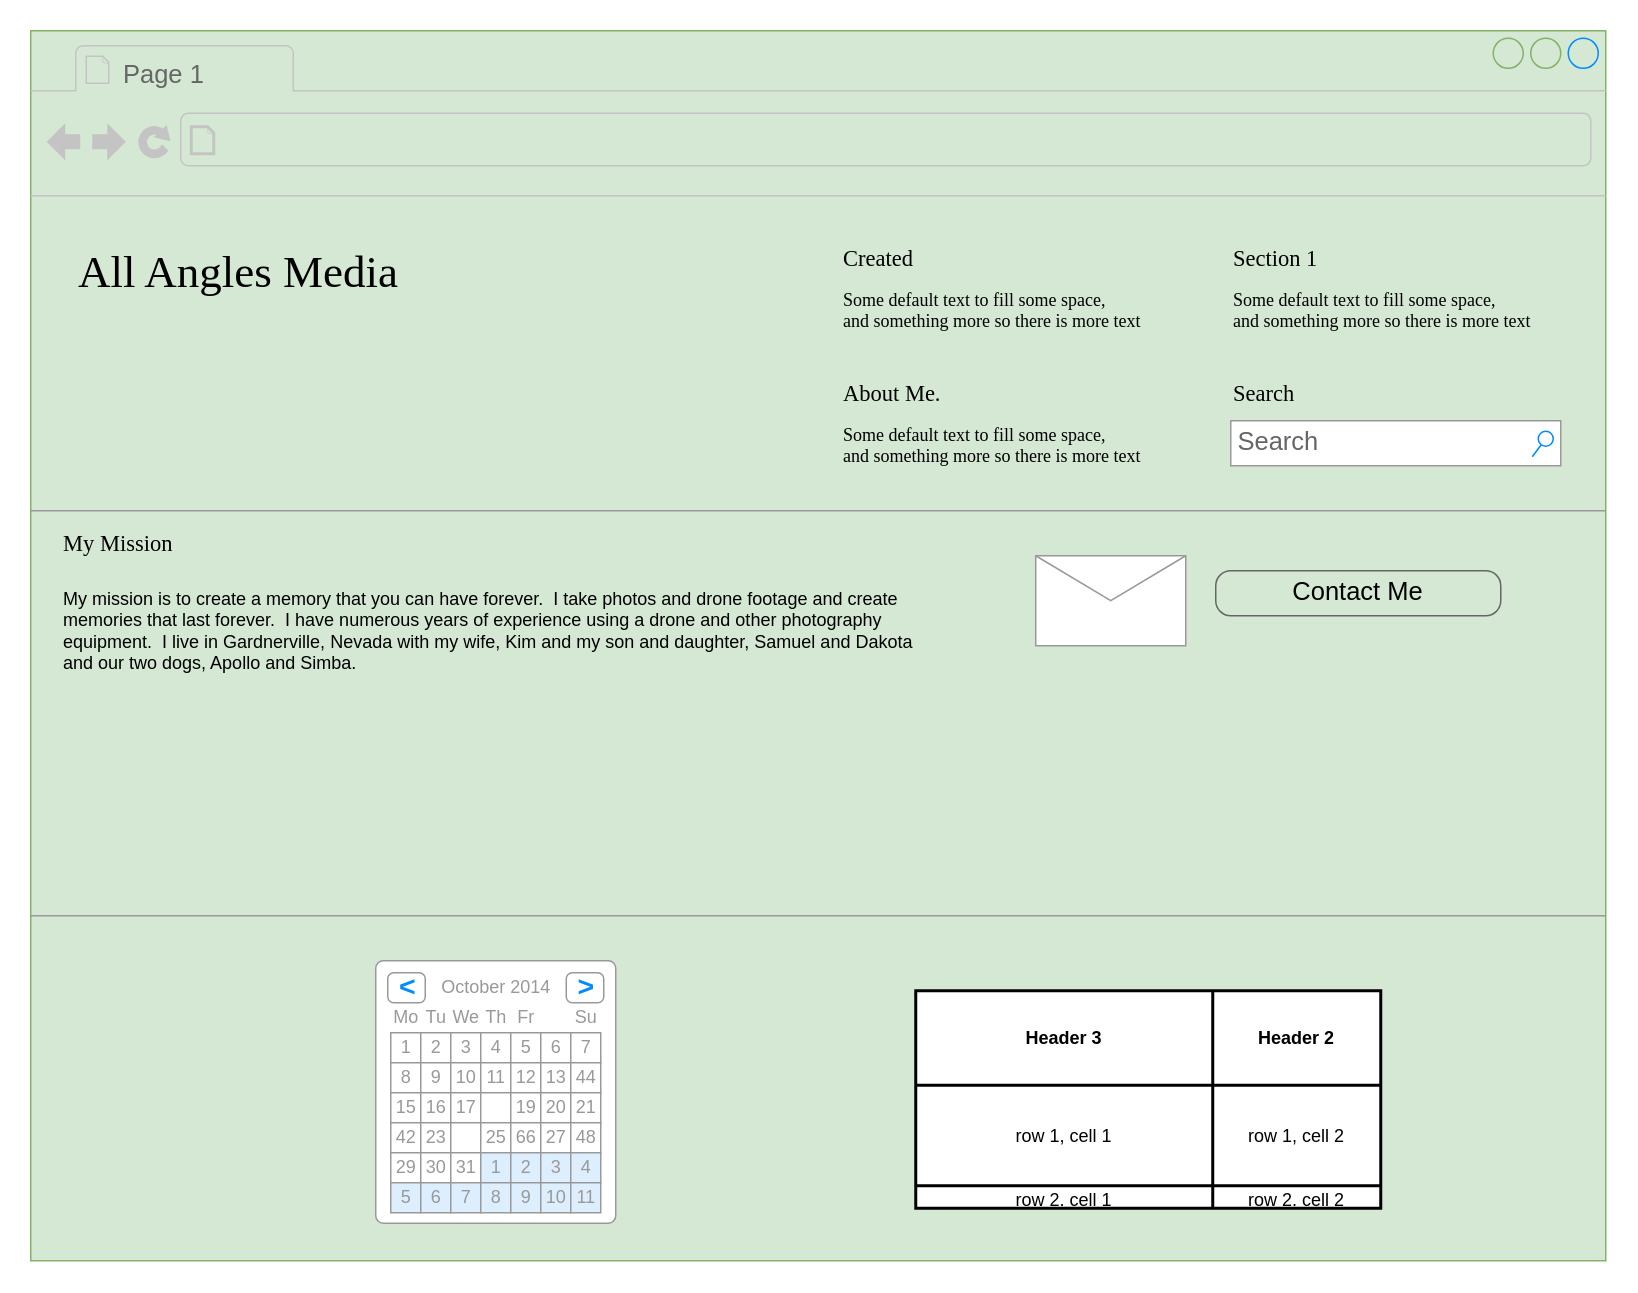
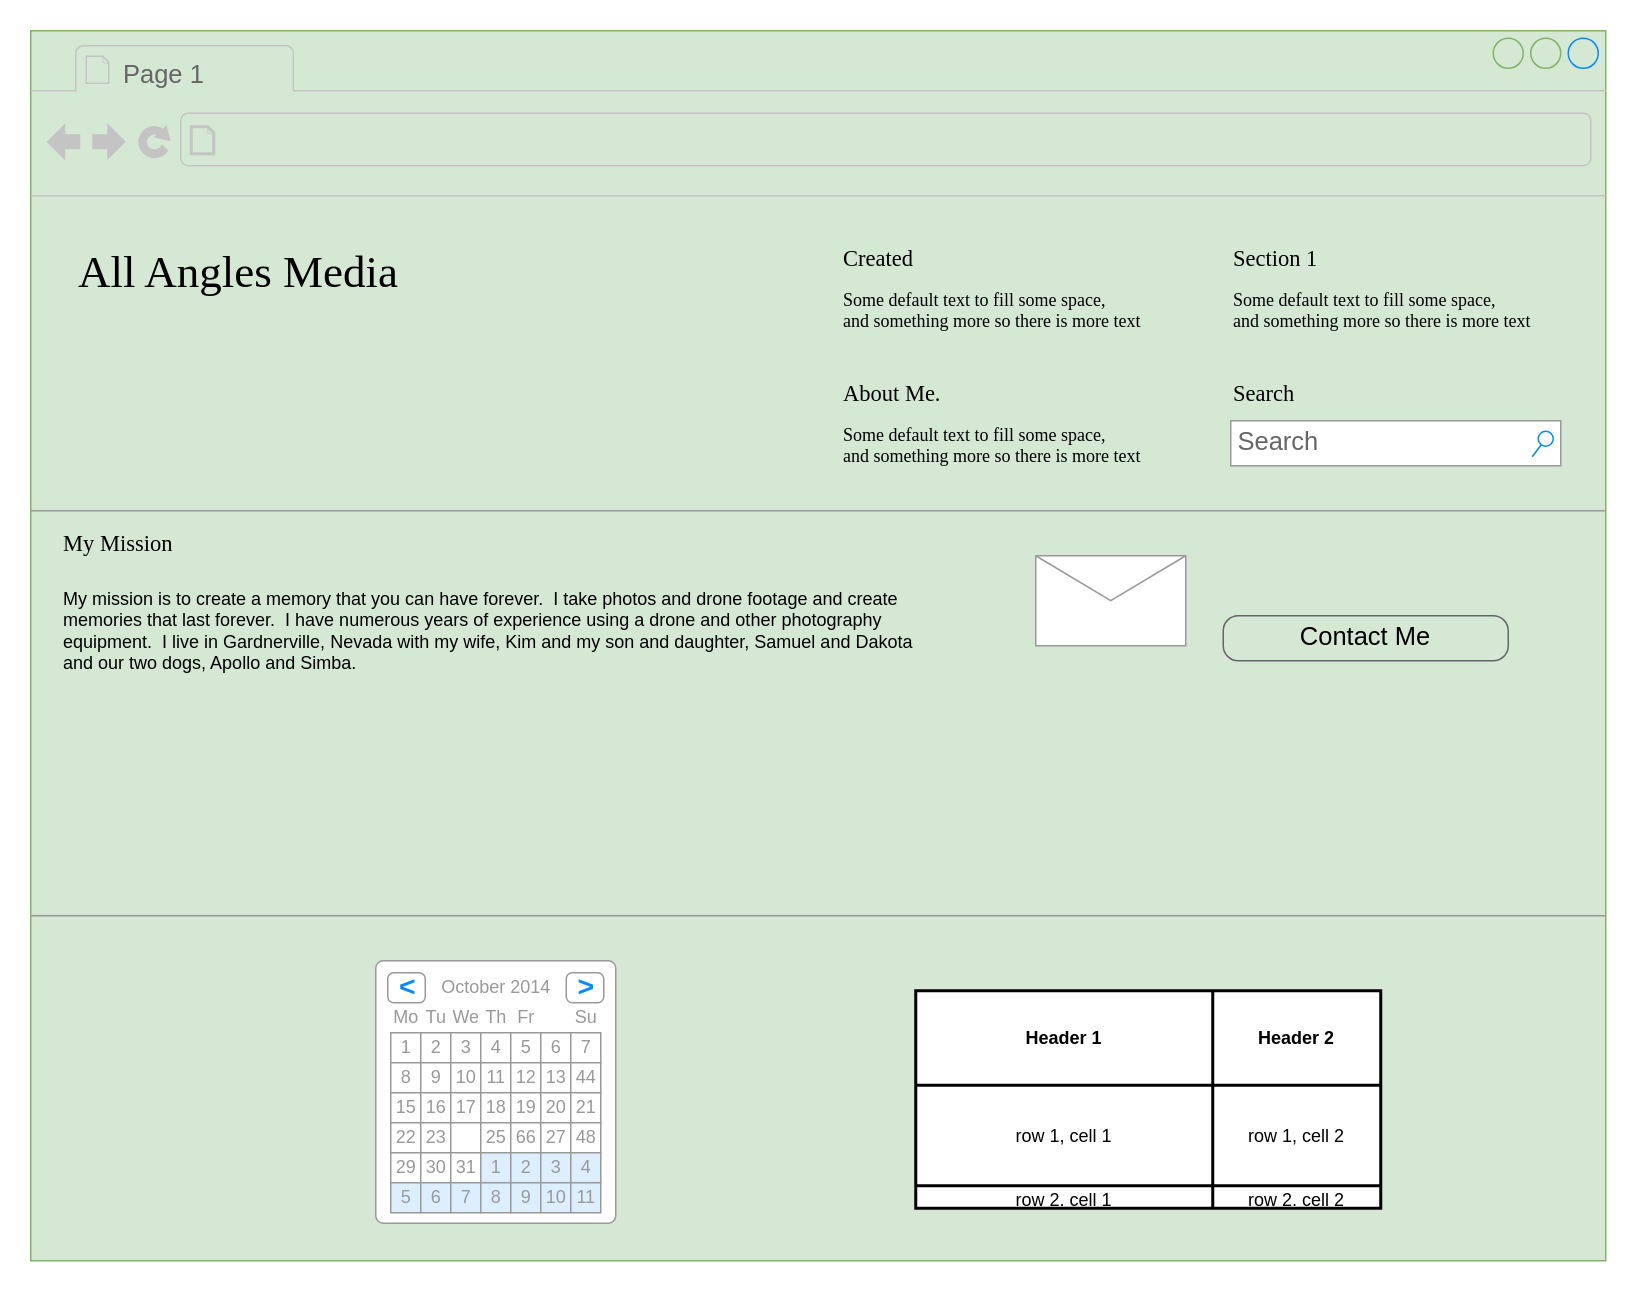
- <mxCell id="16" value="Contact Me" style="strokeWidth=1;shadow=0;dashed=0;align=center;html=1;shape=mxgraph.mockup.buttons.button;strokeColor=#666666;mainText=;buttonStyle=round;fontSize=17;fontStyle=0;fillColor=none;whiteSpace=wrap;rounded=0;labelBackgroundColor=none;" parent="2" vertex="1"><mxGeometry x="790" y="360" width="190" height="30" as="geometry" /></mxCell>
+ <mxCell id="16" value="Contact Me" style="strokeWidth=1;shadow=0;dashed=0;align=center;html=1;shape=mxgraph.mockup.buttons.button;strokeColor=#666666;mainText=;buttonStyle=round;fontSize=17;fontStyle=0;fillColor=none;whiteSpace=wrap;rounded=0;labelBackgroundColor=none;" parent="2" vertex="1"><mxGeometry x="795" y="390" width="190" height="30" as="geometry" /></mxCell>
- <mxCell id="72" value="Header 3" style="shape=partialRectangle;html=1;whiteSpace=wrap;connectable=0;fillColor=none;top=0;left=0;bottom=0;right=0;overflow=hidden;fontStyle=1" vertex="1" parent="71"><mxGeometry width="198" height="63" as="geometry"><mxRectangle width="198" height="63" as="alternateBounds" /></mxGeometry></mxCell>
+ <mxCell id="72" value="Header 1" style="shape=partialRectangle;html=1;whiteSpace=wrap;connectable=0;fillColor=none;top=0;left=0;bottom=0;right=0;overflow=hidden;fontStyle=1" vertex="1" parent="71"><mxGeometry width="198" height="63" as="geometry"><mxRectangle width="198" height="63" as="alternateBounds" /></mxGeometry></mxCell>
+ <mxCell id="45" value="18" style="strokeWidth=1;shadow=0;dashed=0;align=center;html=1;shape=mxgraph.mockup.forms.rrect;rSize=0;strokeColor=#999999;fontColor=#999999;" vertex="1" parent="18"><mxGeometry x="70" y="88" width="20" height="20" as="geometry" /></mxCell>
- <mxCell id="49" value="42" style="strokeWidth=1;shadow=0;dashed=0;align=center;html=1;shape=mxgraph.mockup.forms.rrect;rSize=0;strokeColor=#999999;fontColor=#999999;" vertex="1" parent="18"><mxGeometry x="10" y="108" width="20" height="20" as="geometry" /></mxCell>
+ <mxCell id="49" value="22" style="strokeWidth=1;shadow=0;dashed=0;align=center;html=1;shape=mxgraph.mockup.forms.rrect;rSize=0;strokeColor=#999999;fontColor=#999999;" vertex="1" parent="18"><mxGeometry x="10" y="108" width="20" height="20" as="geometry" /></mxCell>
